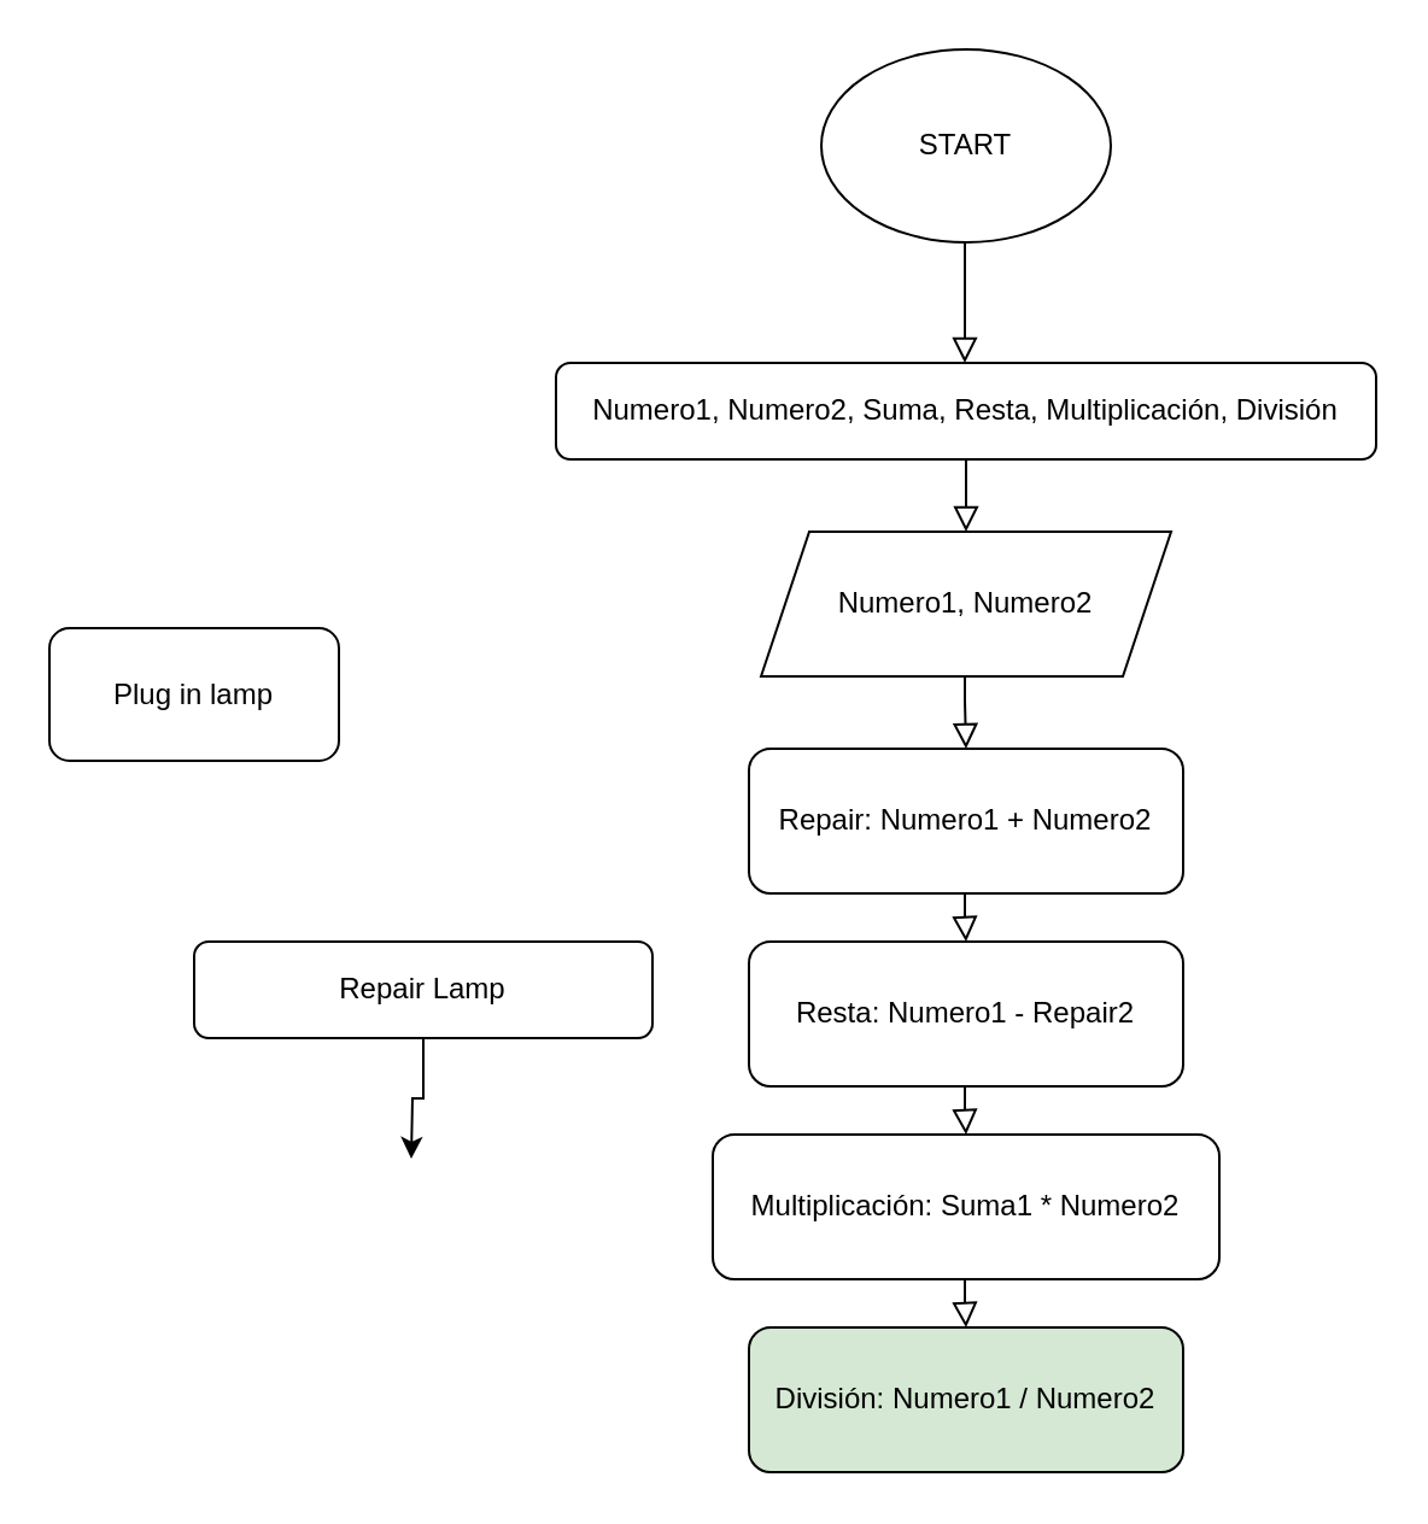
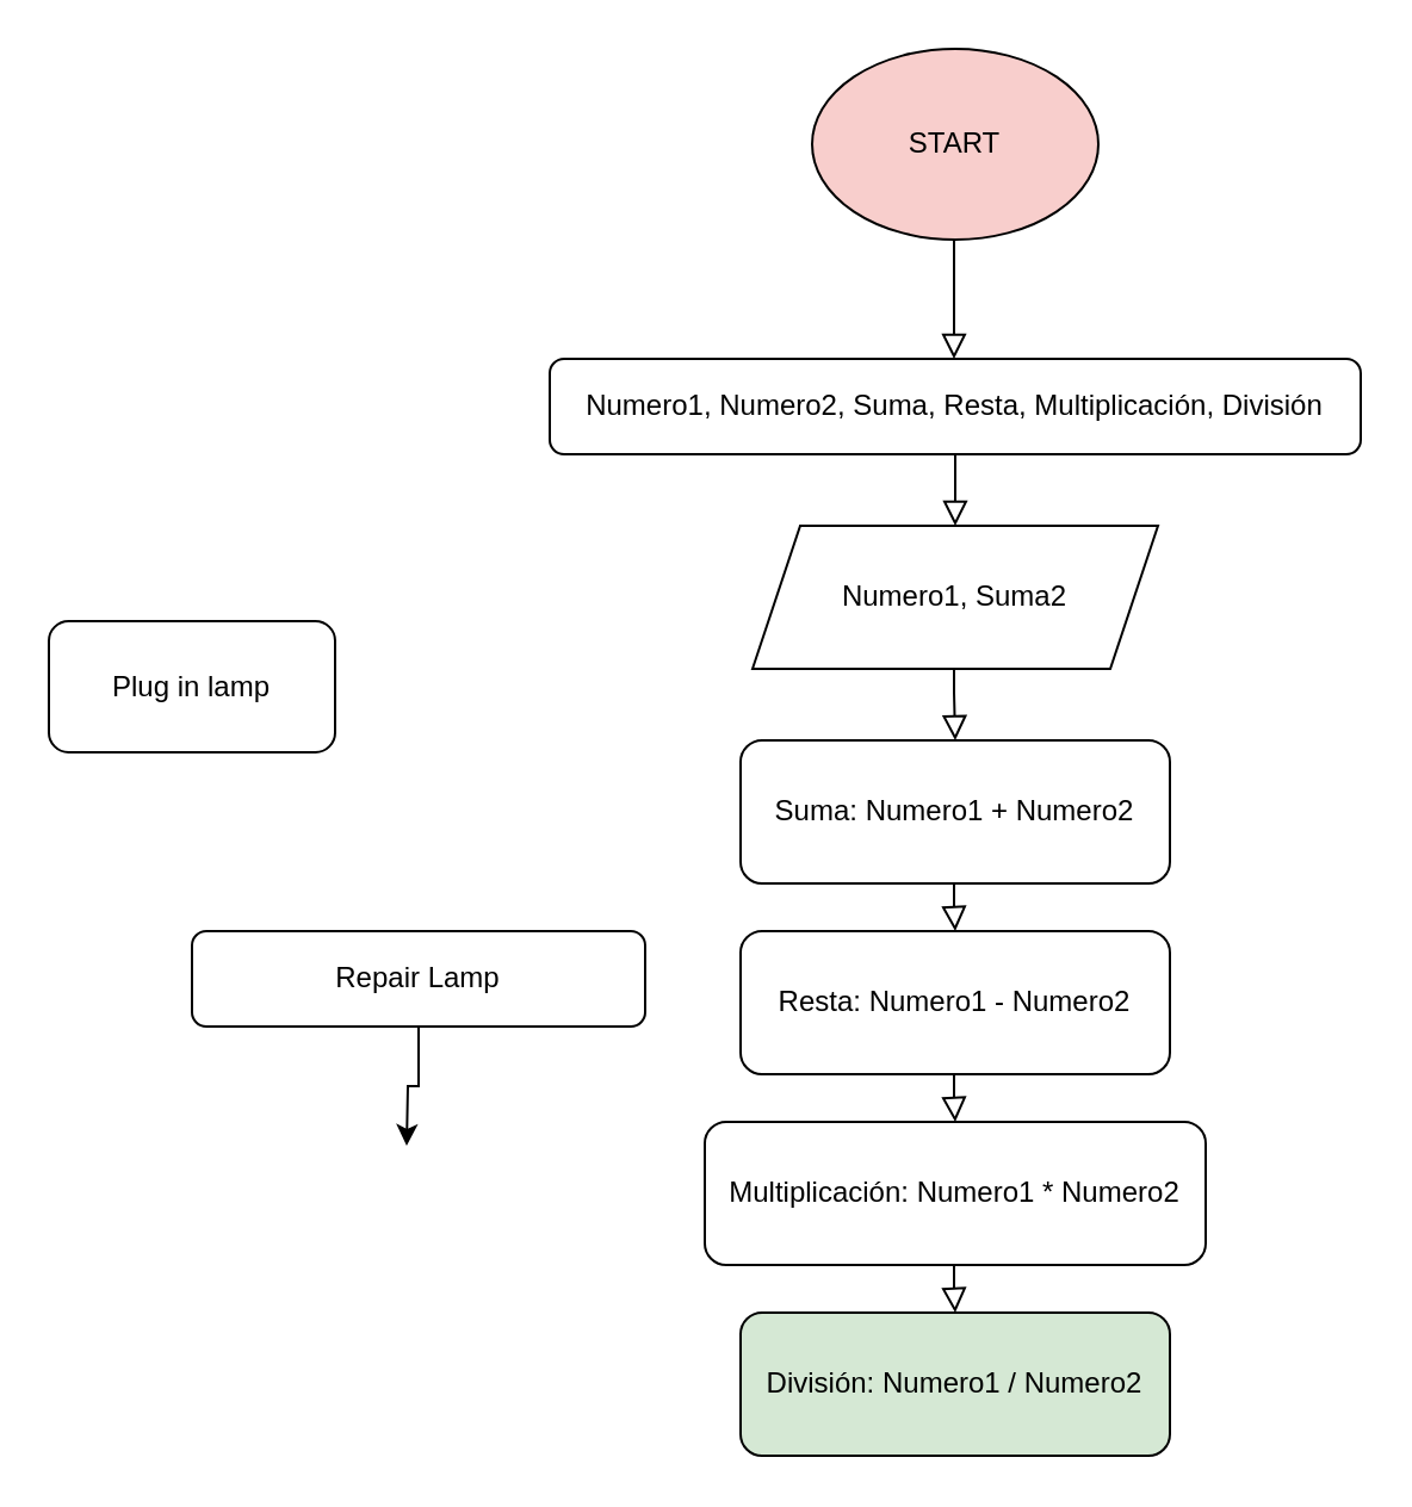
- <mxCell id="8" value="START" style="ellipse;whiteSpace=wrap;html=1;" vertex="1" parent="1"><mxGeometry x="340" y="20" width="120" height="80" as="geometry" /></mxCell>
+ <mxCell id="8" value="START" style="ellipse;whiteSpace=wrap;html=1;fillColor=#f8cecc;" vertex="1" parent="1"><mxGeometry x="340" y="20" width="120" height="80" as="geometry" /></mxCell>
- <mxCell id="9" value="Numero1, Numero2" style="shape=parallelogram;perimeter=parallelogramPerimeter;whiteSpace=wrap;html=1;fixedSize=1;" vertex="1" parent="1"><mxGeometry x="315" y="220" width="170" height="60" as="geometry" /></mxCell>
+ <mxCell id="9" value="Numero1, Suma2" style="shape=parallelogram;perimeter=parallelogramPerimeter;whiteSpace=wrap;html=1;fixedSize=1;" vertex="1" parent="1"><mxGeometry x="315" y="220" width="170" height="60" as="geometry" /></mxCell>
- <mxCell id="10" value="Repair: Numero1 + Numero2" style="rounded=1;whiteSpace=wrap;html=1;" vertex="1" parent="1"><mxGeometry x="310" y="310" width="180" height="60" as="geometry" /></mxCell>
+ <mxCell id="10" value="Suma: Numero1 + Numero2" style="rounded=1;whiteSpace=wrap;html=1;" vertex="1" parent="1"><mxGeometry x="310" y="310" width="180" height="60" as="geometry" /></mxCell>
- <mxCell id="11" value="Resta: Numero1 - Repair2" style="rounded=1;whiteSpace=wrap;html=1;" vertex="1" parent="1"><mxGeometry x="310" y="390" width="180" height="60" as="geometry" /></mxCell>
+ <mxCell id="11" value="Resta: Numero1 - Numero2" style="rounded=1;whiteSpace=wrap;html=1;" vertex="1" parent="1"><mxGeometry x="310" y="390" width="180" height="60" as="geometry" /></mxCell>
- <mxCell id="12" value="Multiplicación: Suma1 * Numero2" style="rounded=1;whiteSpace=wrap;html=1;" vertex="1" parent="1"><mxGeometry x="295" y="470" width="210" height="60" as="geometry" /></mxCell>
+ <mxCell id="12" value="Multiplicación: Numero1 * Numero2" style="rounded=1;whiteSpace=wrap;html=1;" vertex="1" parent="1"><mxGeometry x="295" y="470" width="210" height="60" as="geometry" /></mxCell>
